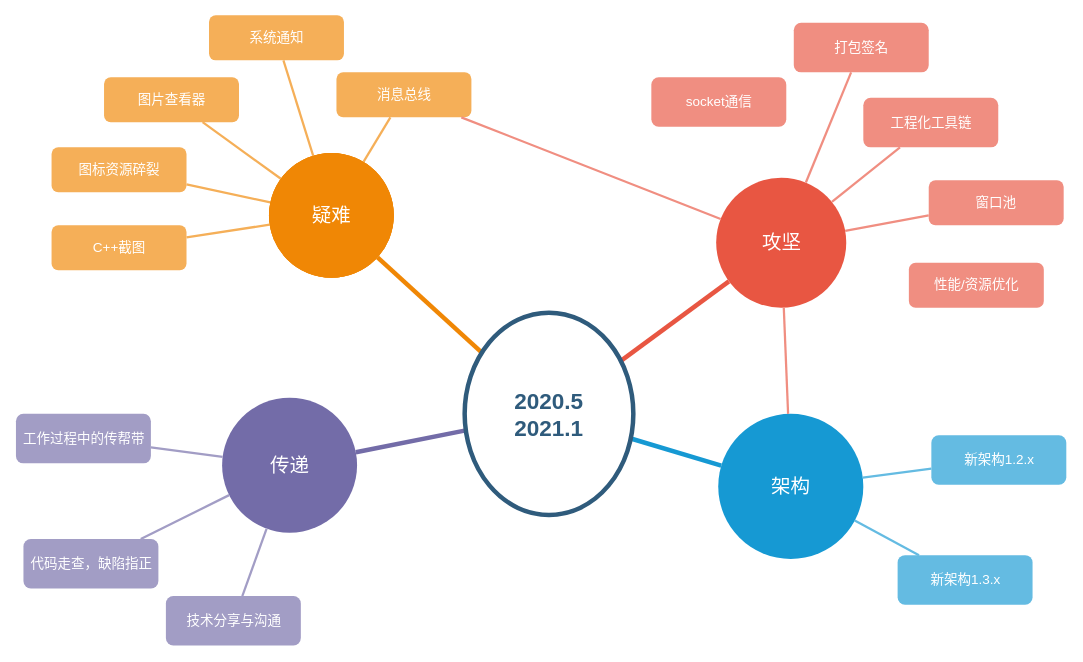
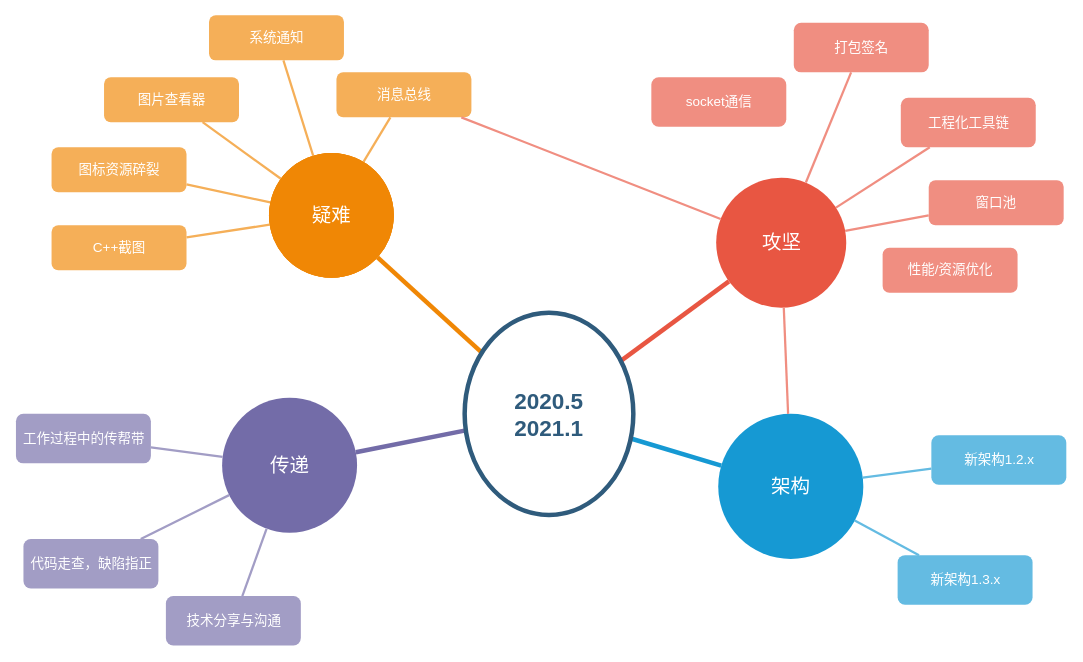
- <mxCell id="21" value="工程化工具链" style="rounded=1;fillColor=#f08e81;strokeColor=none;strokeWidth=3;shadow=0;html=1;fontColor=#FFFFFF;fontSize=18;" parent="1" vertex="1"><mxGeometry x="1150.75" y="130" width="180" height="66" as="geometry" /></mxCell>
+ <mxCell id="21" value="工程化工具链" style="rounded=1;fillColor=#f08e81;strokeColor=none;strokeWidth=3;shadow=0;html=1;fontColor=#FFFFFF;fontSize=18;" parent="1" vertex="1"><mxGeometry x="1200.75" y="130" width="180" height="66" as="geometry" /></mxCell>
- <mxCell id="41" value="性能/资源优化" style="rounded=1;fillColor=#f08e81;strokeColor=none;strokeWidth=3;shadow=0;html=1;fontColor=#FFFFFF;fontSize=18;whiteSpace=wrap;" vertex="1" parent="1"><mxGeometry x="1211.5" y="350" width="180" height="60" as="geometry" /></mxCell>
+ <mxCell id="41" value="性能/资源优化" style="rounded=1;fillColor=#f08e81;strokeColor=none;strokeWidth=3;shadow=0;html=1;fontColor=#FFFFFF;fontSize=18;whiteSpace=wrap;" vertex="1" parent="1"><mxGeometry x="1176.5" y="330" width="180" height="60" as="geometry" /></mxCell>
